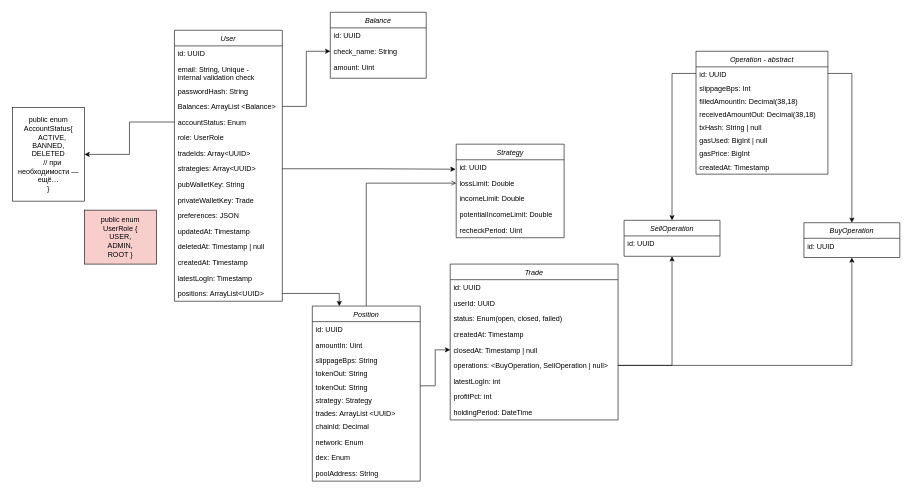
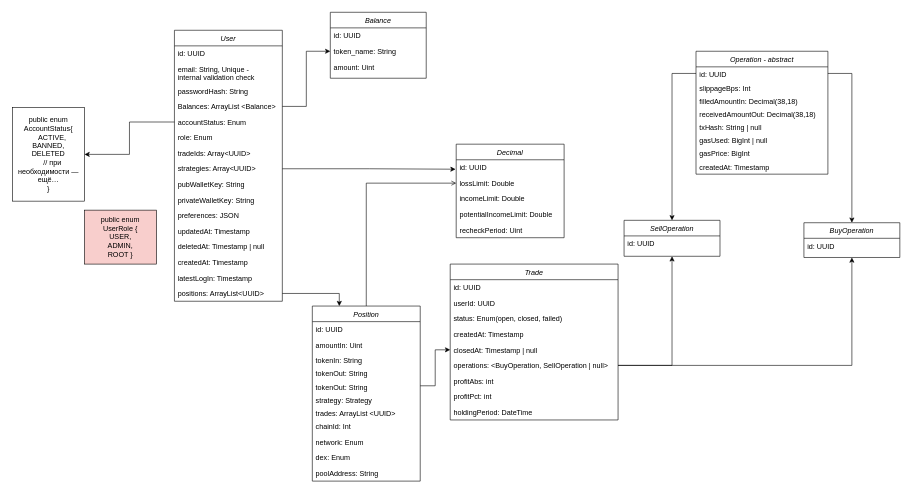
- <mxCell id="41" value="check_name: String" style="text;align=left;verticalAlign=top;spacingLeft=4;spacingRight=4;overflow=hidden;rotatable=0;points=[[0,0.5],[1,0.5]];portConstraint=eastwest;" vertex="1" parent="39"><mxGeometry y="52" width="160" height="26" as="geometry" /></mxCell>
+ <mxCell id="41" value="token_name: String" style="text;align=left;verticalAlign=top;spacingLeft=4;spacingRight=4;overflow=hidden;rotatable=0;points=[[0,0.5],[1,0.5]];portConstraint=eastwest;" vertex="1" parent="39"><mxGeometry y="52" width="160" height="26" as="geometry" /></mxCell>
- <mxCell id="8" value="role: UserRole" style="text;align=left;verticalAlign=top;spacingLeft=4;spacingRight=4;overflow=hidden;rotatable=0;points=[[0,0.5],[1,0.5]];portConstraint=eastwest;rounded=0;shadow=0;html=0;" parent="2" vertex="1"><mxGeometry y="166" width="180" height="26" as="geometry" /></mxCell>
+ <mxCell id="8" value="role: Enum" style="text;align=left;verticalAlign=top;spacingLeft=4;spacingRight=4;overflow=hidden;rotatable=0;points=[[0,0.5],[1,0.5]];portConstraint=eastwest;rounded=0;shadow=0;html=0;" parent="2" vertex="1"><mxGeometry y="166" width="180" height="26" as="geometry" /></mxCell>
- <mxCell id="32" value="Strategy" style="swimlane;fontStyle=2;align=center;verticalAlign=top;childLayout=stackLayout;horizontal=1;startSize=26;horizontalStack=0;resizeParent=1;resizeLast=0;collapsible=1;marginBottom=0;rounded=0;shadow=0;strokeWidth=1;" parent="1" vertex="1"><mxGeometry x="760" y="240" width="180" height="156" as="geometry"><mxRectangle x="230" y="140" width="160" height="26" as="alternateBounds" /></mxGeometry></mxCell>
+ <mxCell id="32" value="Decimal" style="swimlane;fontStyle=2;align=center;verticalAlign=top;childLayout=stackLayout;horizontal=1;startSize=26;horizontalStack=0;resizeParent=1;resizeLast=0;collapsible=1;marginBottom=0;rounded=0;shadow=0;strokeWidth=1;" parent="1" vertex="1"><mxGeometry x="760" y="240" width="180" height="156" as="geometry"><mxRectangle x="230" y="140" width="160" height="26" as="alternateBounds" /></mxGeometry></mxCell>
- <mxCell id="12" value="privateWalletKey: Trade" style="text;align=left;verticalAlign=top;spacingLeft=4;spacingRight=4;overflow=hidden;rotatable=0;points=[[0,0.5],[1,0.5]];portConstraint=eastwest;rounded=0;shadow=0;html=0;" vertex="1" parent="2"><mxGeometry y="270" width="180" height="26" as="geometry" /></mxCell>
+ <mxCell id="12" value="privateWalletKey: String" style="text;align=left;verticalAlign=top;spacingLeft=4;spacingRight=4;overflow=hidden;rotatable=0;points=[[0,0.5],[1,0.5]];portConstraint=eastwest;rounded=0;shadow=0;html=0;" vertex="1" parent="2"><mxGeometry y="270" width="180" height="26" as="geometry" /></mxCell>
- <mxCell id="65" value="slippageBps: String" style="text;align=left;verticalAlign=top;spacingLeft=4;spacingRight=4;overflow=hidden;rotatable=0;points=[[0,0.5],[1,0.5]];portConstraint=eastwest;" vertex="1" parent="62"><mxGeometry y="78" width="180" height="22" as="geometry" /></mxCell>
+ <mxCell id="65" value="tokenIn: String" style="text;align=left;verticalAlign=top;spacingLeft=4;spacingRight=4;overflow=hidden;rotatable=0;points=[[0,0.5],[1,0.5]];portConstraint=eastwest;" vertex="1" parent="62"><mxGeometry y="78" width="180" height="22" as="geometry" /></mxCell>
- <mxCell id="29" value="latestLogIn: int" style="text;align=left;verticalAlign=top;spacingLeft=4;spacingRight=4;overflow=hidden;rotatable=0;points=[[0,0.5],[1,0.5]];portConstraint=eastwest;" vertex="1" parent="22"><mxGeometry y="182" width="280" height="26" as="geometry" /></mxCell>
+ <mxCell id="29" value="profitAbs: int" style="text;align=left;verticalAlign=top;spacingLeft=4;spacingRight=4;overflow=hidden;rotatable=0;points=[[0,0.5],[1,0.5]];portConstraint=eastwest;" vertex="1" parent="22"><mxGeometry y="182" width="280" height="26" as="geometry" /></mxCell>
- <mxCell id="70" value="chainId: Decimal" style="text;align=left;verticalAlign=top;spacingLeft=4;spacingRight=4;overflow=hidden;rotatable=0;points=[[0,0.5],[1,0.5]];portConstraint=eastwest;" parent="62" vertex="1"><mxGeometry y="188" width="180" height="26" as="geometry" /></mxCell>
+ <mxCell id="70" value="chainId: Int" style="text;align=left;verticalAlign=top;spacingLeft=4;spacingRight=4;overflow=hidden;rotatable=0;points=[[0,0.5],[1,0.5]];portConstraint=eastwest;" parent="62" vertex="1"><mxGeometry y="188" width="180" height="26" as="geometry" /></mxCell>
